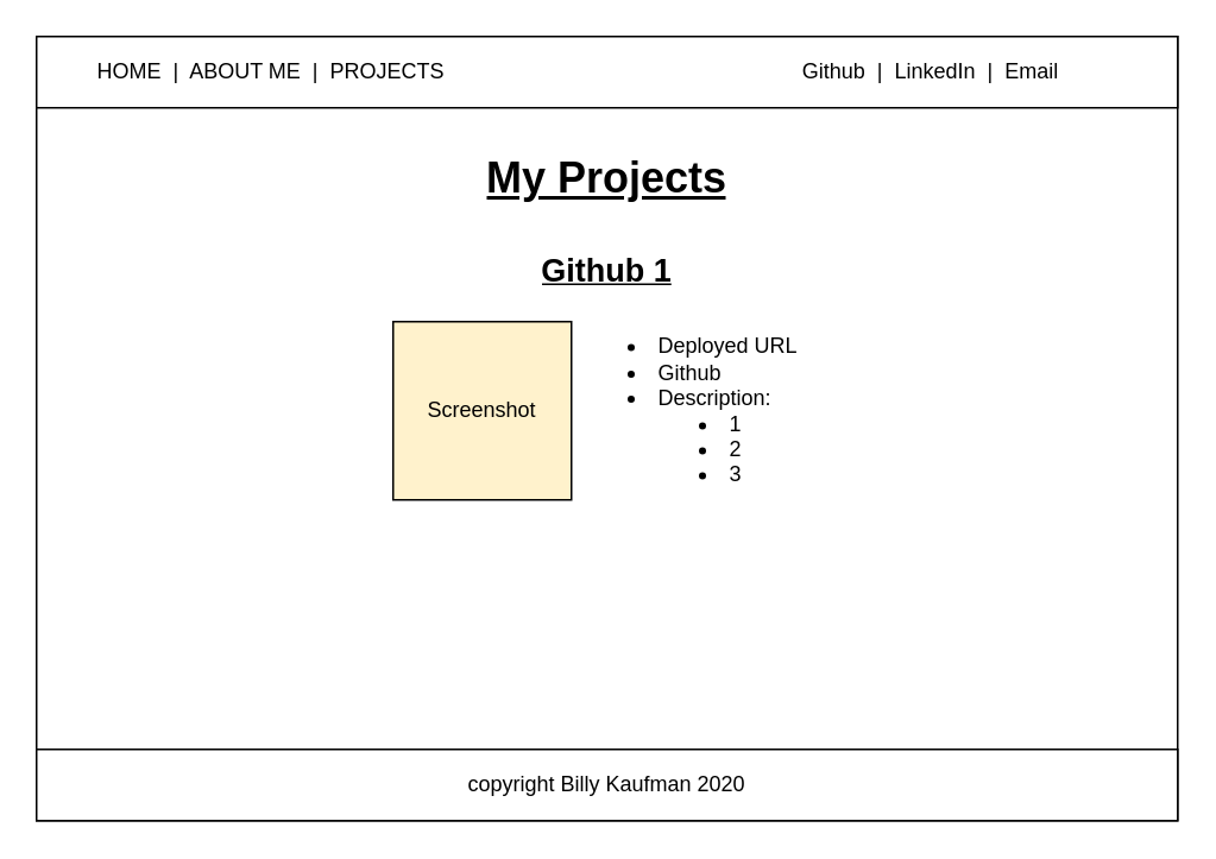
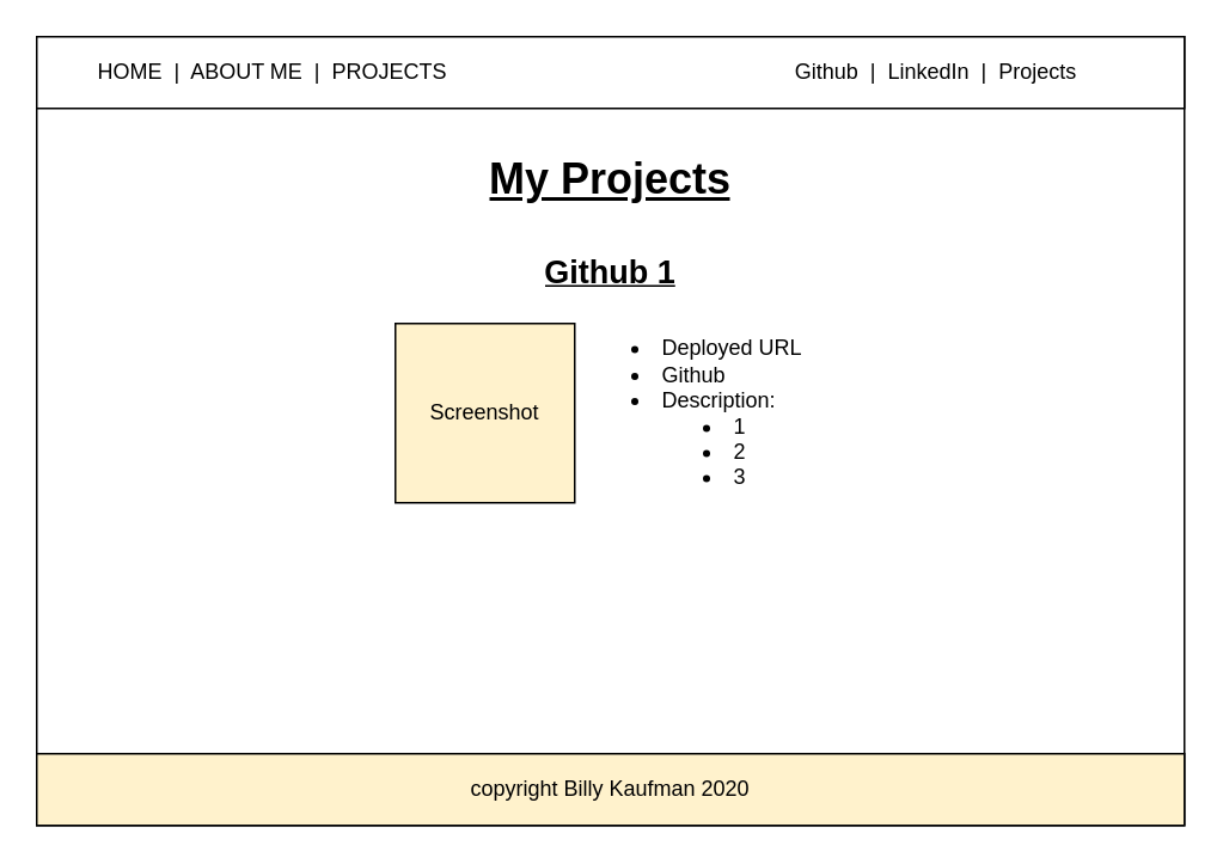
- <mxCell id="5" value="Github&amp;nbsp; |&amp;nbsp; LinkedIn&amp;nbsp; |&amp;nbsp; Email&amp;nbsp;&amp;nbsp;" style="text;html=1;strokeColor=none;fillColor=none;align=center;verticalAlign=middle;whiteSpace=wrap;rounded=0;" vertex="1" parent="1"><mxGeometry x="390" y="30" width="270" height="20" as="geometry" /></mxCell>
+ <mxCell id="5" value="Github&amp;nbsp; |&amp;nbsp; LinkedIn&amp;nbsp; |&amp;nbsp; Projects&amp;nbsp;&amp;nbsp;" style="text;html=1;strokeColor=none;fillColor=none;align=center;verticalAlign=middle;whiteSpace=wrap;rounded=0;" vertex="1" parent="1"><mxGeometry x="390" y="30" width="270" height="20" as="geometry" /></mxCell>
- <mxCell id="6" value="copyright Billy Kaufman 2020" style="rounded=0;whiteSpace=wrap;html=1;" vertex="1" parent="1"><mxGeometry x="20" y="420" width="640" height="40" as="geometry" /></mxCell>
+ <mxCell id="6" value="copyright Billy Kaufman 2020" style="rounded=0;whiteSpace=wrap;html=1;fillColor=#fff2cc;" vertex="1" parent="1"><mxGeometry x="20" y="420" width="640" height="40" as="geometry" /></mxCell>
